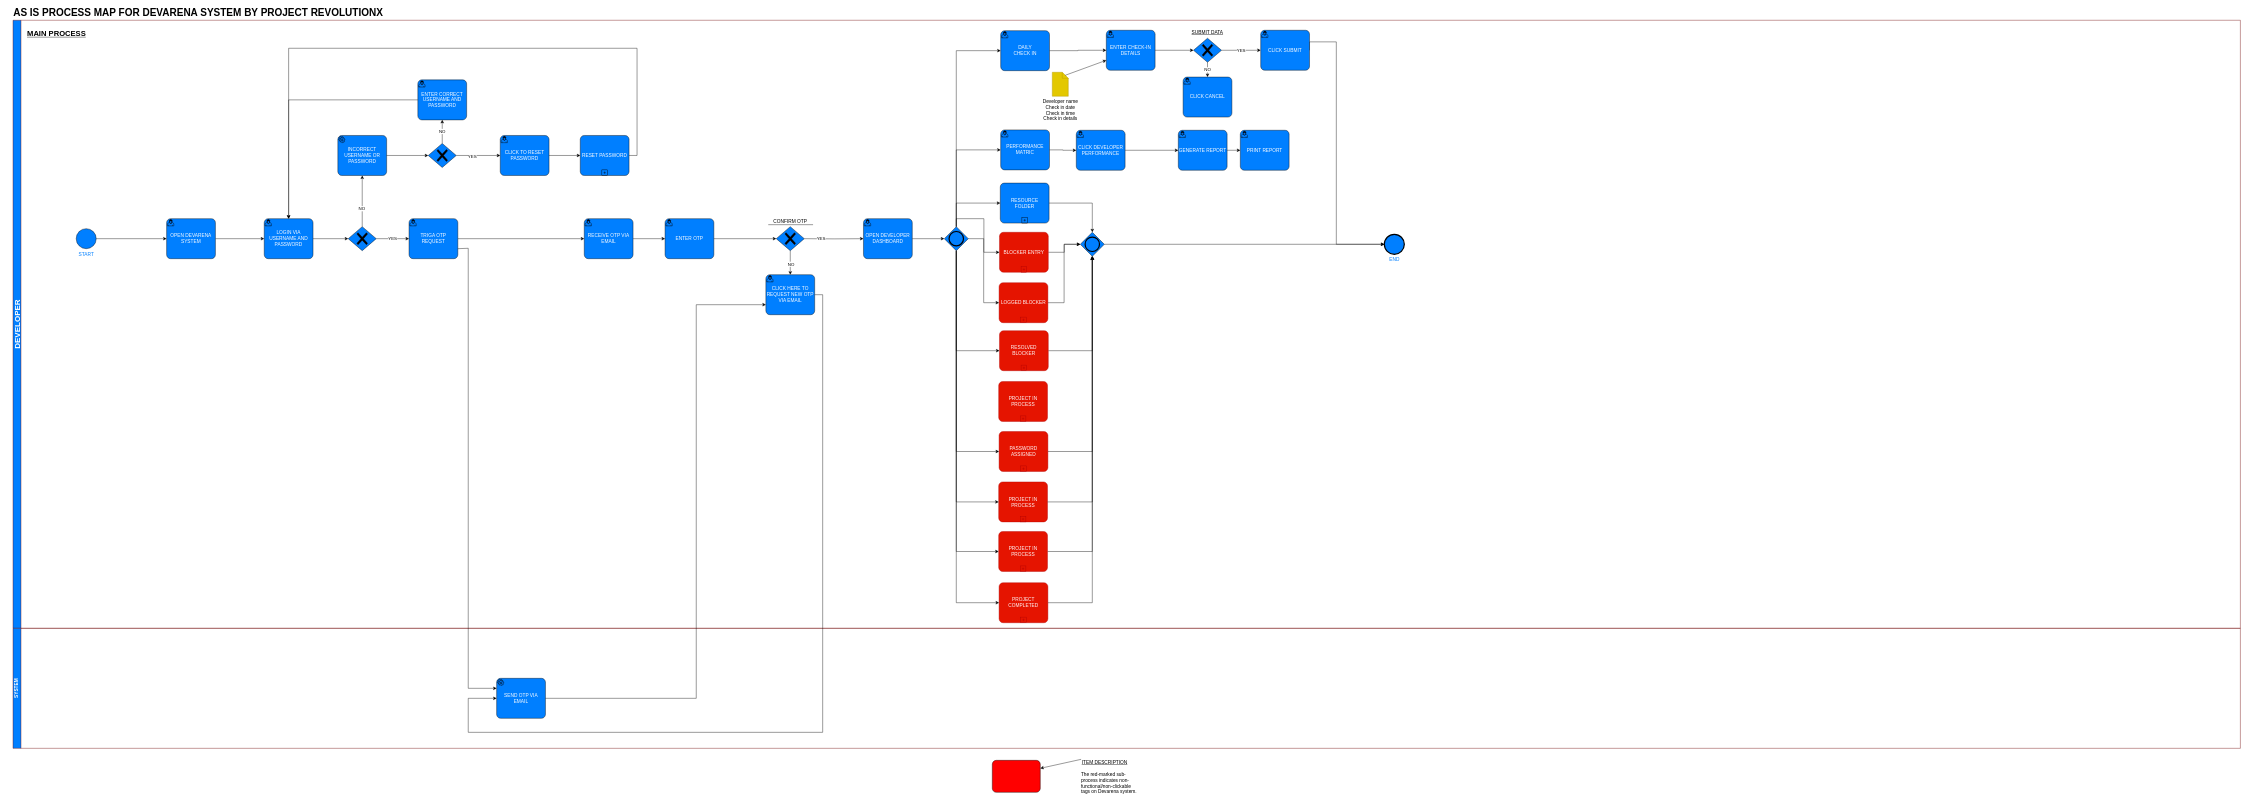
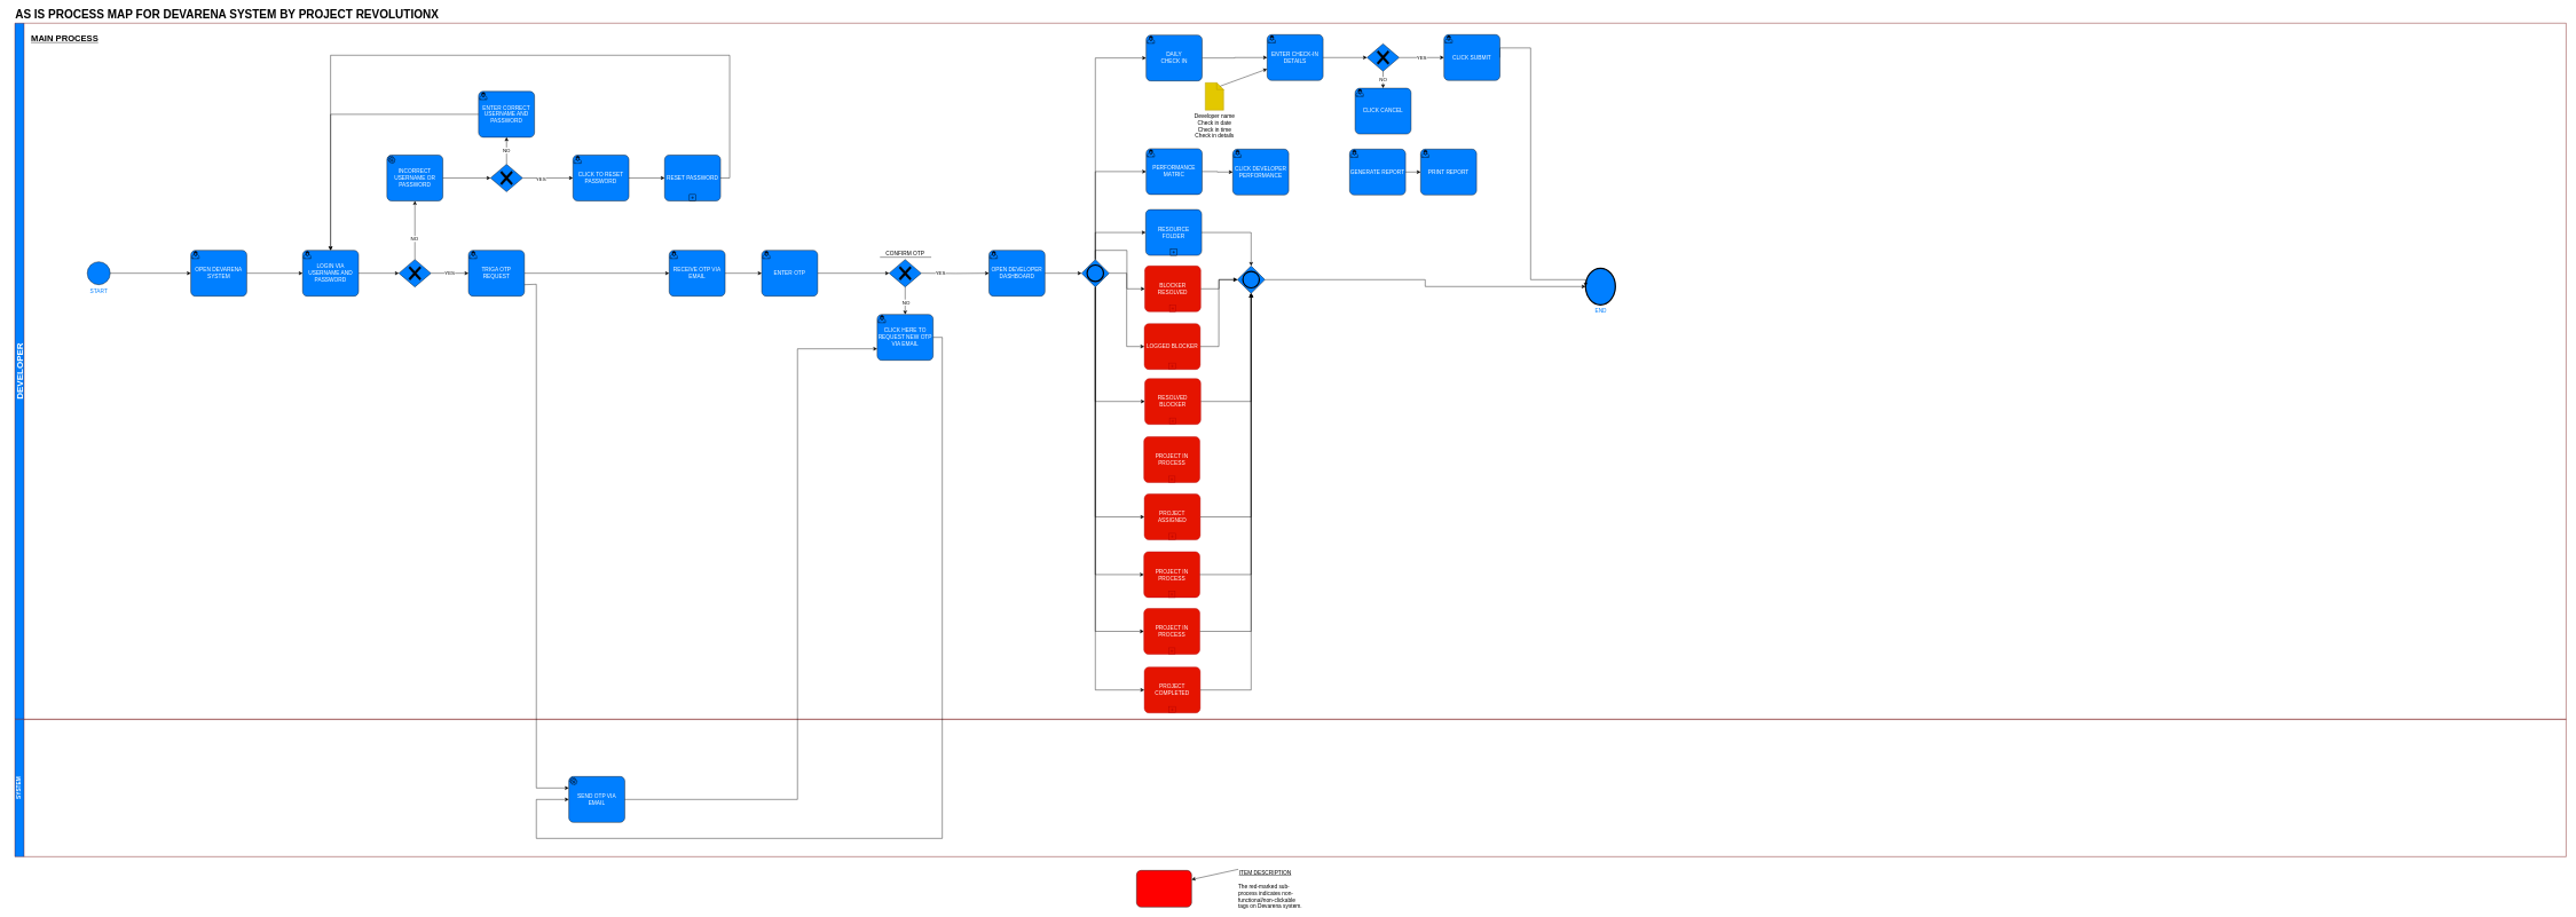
- <mxCell id="60" value="SUBMIT DATA" style="text;html=1;strokeColor=none;fillColor=none;align=center;verticalAlign=middle;whiteSpace=wrap;rounded=0;fontStyle=4" parent="2" vertex="1"><mxGeometry x="2937" y="15" width="98" height="30" as="geometry" /></mxCell>
- <mxCell id="65" value="" style="edgeStyle=orthogonalEdgeStyle;rounded=0;orthogonalLoop=1;jettySize=auto;html=1;exitX=1;exitY=0.5;exitDx=0;exitDy=0;exitPerimeter=0;entryX=0;entryY=0.5;entryDx=0;entryDy=0;entryPerimeter=0;" parent="2" source="74" target="76" edge="1"><mxGeometry relative="1" as="geometry"><mxPoint x="3640" y="188" as="sourcePoint" /><mxPoint x="3720" y="188" as="targetPoint" /></mxGeometry></mxCell>
- <mxCell id="58" value="END" style="points=[[0.145,0.145,0],[0.5,0,0],[0.855,0.145,0],[1,0.5,0],[0.855,0.855,0],[0.5,1,0],[0.145,0.855,0],[0,0.5,0]];shape=mxgraph.bpmn.event;html=1;verticalLabelPosition=bottom;labelBackgroundColor=#ffffff;verticalAlign=top;align=center;perimeter=ellipsePerimeter;outlineConnect=0;aspect=fixed;outline=end;symbol=terminate2;fillColor=#007FFF;fontColor=#007FFF;" parent="2" vertex="1"><mxGeometry x="3428" y="535" width="50" height="50" as="geometry" /></mxCell>
+ <mxCell id="58" value="END" style="points=[[0.145,0.145,0],[0.5,0,0],[0.855,0.145,0],[1,0.5,0],[0.855,0.855,0],[0.5,1,0],[0.145,0.855,0],[0,0.5,0]];shape=mxgraph.bpmn.event;html=1;verticalLabelPosition=bottom;labelBackgroundColor=#ffffff;verticalAlign=top;align=center;perimeter=ellipsePerimeter;outlineConnect=0;aspect=fixed;outline=end;symbol=terminate2;fillColor=#007FFF;fontColor=#007FFF;" parent="2" vertex="1"><mxGeometry x="3428" y="535" width="65" height="80" as="geometry" /></mxCell>
- <mxCell id="87" value="BLOCKER ENTRY" style="points=[[0.25,0,0],[0.5,0,0],[0.75,0,0],[1,0.25,0],[1,0.5,0],[1,0.75,0],[0.75,1,0],[0.5,1,0],[0.25,1,0],[0,0.75,0],[0,0.5,0],[0,0.25,0]];shape=mxgraph.bpmn.task;whiteSpace=wrap;rectStyle=rounded;size=10;html=1;container=1;expand=0;collapsible=0;taskMarker=abstract;isLoopSub=1;fillColor=#e51400;fontColor=#ffffff;strokeColor=#B20000;" parent="2" vertex="1"><mxGeometry x="2466" y="530" width="122" height="100" as="geometry" /></mxCell>
+ <mxCell id="87" value="BLOCKER RESOLVED" style="points=[[0.25,0,0],[0.5,0,0],[0.75,0,0],[1,0.25,0],[1,0.5,0],[1,0.75,0],[0.75,1,0],[0.5,1,0],[0.25,1,0],[0,0.75,0],[0,0.5,0],[0,0.25,0]];shape=mxgraph.bpmn.task;whiteSpace=wrap;rectStyle=rounded;size=10;html=1;container=1;expand=0;collapsible=0;taskMarker=abstract;isLoopSub=1;fillColor=#e51400;fontColor=#ffffff;strokeColor=#B20000;" parent="2" vertex="1"><mxGeometry x="2466" y="530" width="122" height="100" as="geometry" /></mxCell>
- <mxCell id="73" value="PASSWORD ASSIGNED" style="points=[[0.25,0,0],[0.5,0,0],[0.75,0,0],[1,0.25,0],[1,0.5,0],[1,0.75,0],[0.75,1,0],[0.5,1,0],[0.25,1,0],[0,0.75,0],[0,0.5,0],[0,0.25,0]];shape=mxgraph.bpmn.task;whiteSpace=wrap;rectStyle=rounded;size=10;html=1;container=1;expand=0;collapsible=0;taskMarker=abstract;isLoopSub=1;fillColor=#e51400;fontColor=#ffffff;strokeColor=#B20000;" parent="2" vertex="1"><mxGeometry x="2465" y="1028" width="122" height="100" as="geometry" /></mxCell>
+ <mxCell id="73" value="PROJECT ASSIGNED" style="points=[[0.25,0,0],[0.5,0,0],[0.75,0,0],[1,0.25,0],[1,0.5,0],[1,0.75,0],[0.75,1,0],[0.5,1,0],[0.25,1,0],[0,0.75,0],[0,0.5,0],[0,0.25,0]];shape=mxgraph.bpmn.task;whiteSpace=wrap;rectStyle=rounded;size=10;html=1;container=1;expand=0;collapsible=0;taskMarker=abstract;isLoopSub=1;fillColor=#e51400;fontColor=#ffffff;strokeColor=#B20000;" parent="2" vertex="1"><mxGeometry x="2465" y="1028" width="122" height="100" as="geometry" /></mxCell>
